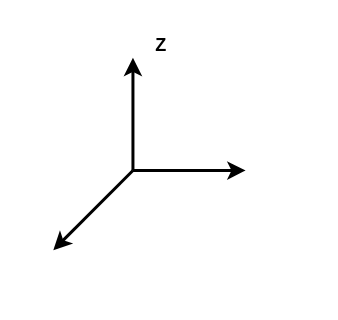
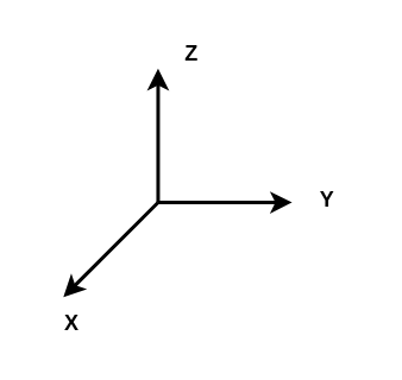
+ <mxCell id="7" value="&lt;b&gt;Y&lt;/b&gt;" style="text;html=1;strokeColor=none;fillColor=none;align=center;verticalAlign=middle;whiteSpace=wrap;rounded=0;" vertex="1" parent="2"><mxGeometry x="143" y="82" width="40" height="20" as="geometry" /></mxCell>
+ <mxCell id="8" value="&lt;b&gt;X&lt;/b&gt;" style="text;html=1;strokeColor=none;fillColor=none;align=center;verticalAlign=middle;whiteSpace=wrap;rounded=0;" vertex="1" parent="2"><mxGeometry y="151" width="40" height="20" as="geometry" /></mxCell>
